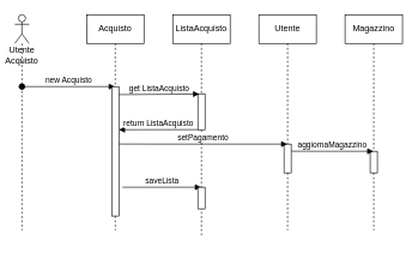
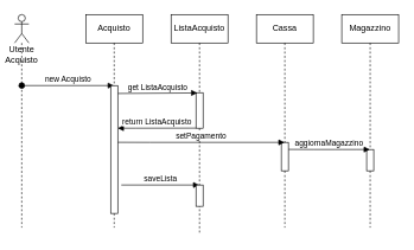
- <mxCell id="11" value="Utente" style="shape=umlLifeline;perimeter=lifelinePerimeter;whiteSpace=wrap;html=1;container=1;collapsible=0;recursiveResize=0;outlineConnect=0;" vertex="1" parent="1"><mxGeometry x="360" y="20" width="80" height="300" as="geometry" /></mxCell>
+ <mxCell id="11" value="Cassa" style="shape=umlLifeline;perimeter=lifelinePerimeter;whiteSpace=wrap;html=1;container=1;collapsible=0;recursiveResize=0;outlineConnect=0;" vertex="1" parent="1"><mxGeometry x="360" y="20" width="80" height="300" as="geometry" /></mxCell>
